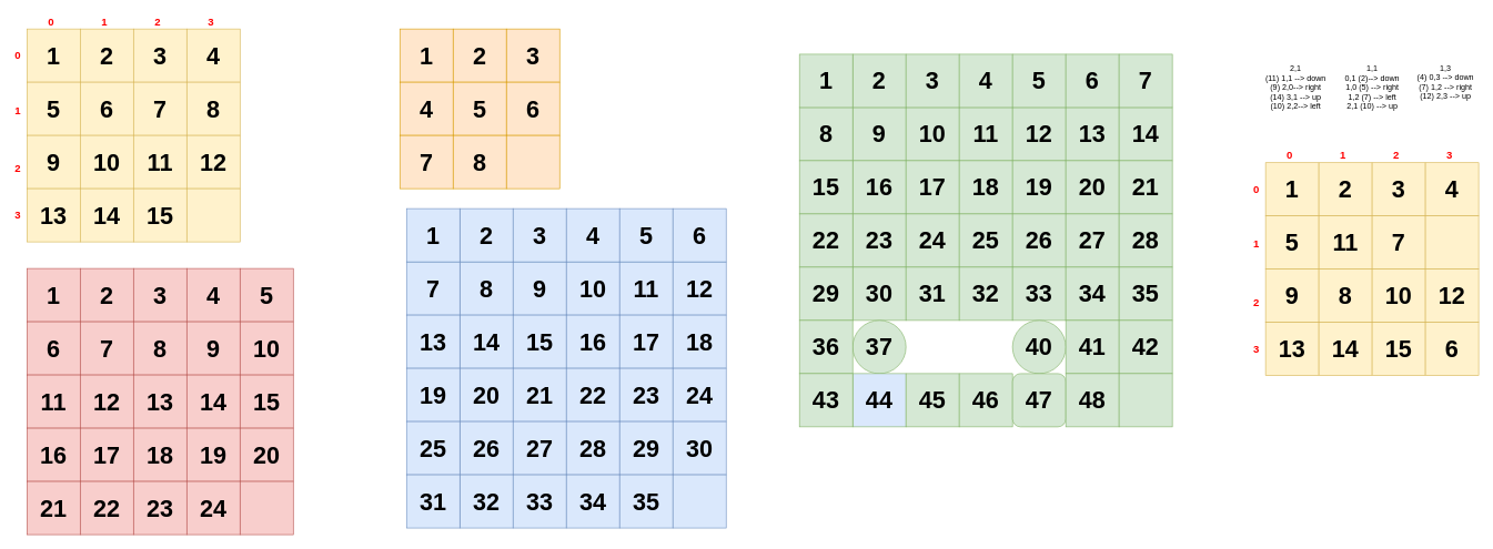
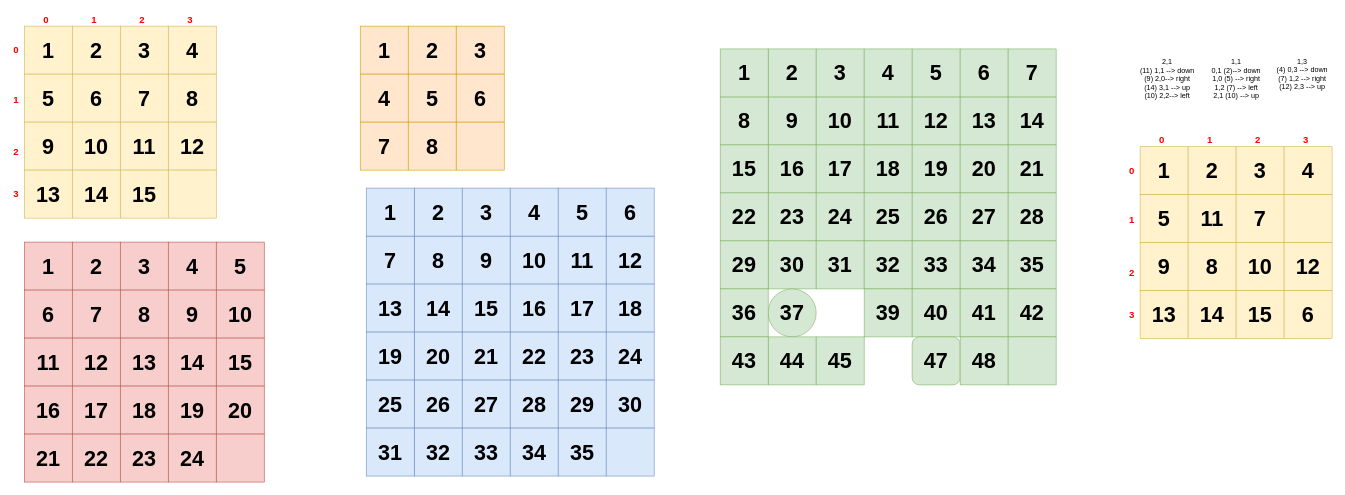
+ <mxCell id="125" value="39" style="whiteSpace=wrap;html=1;aspect=fixed;fillColor=#d5e8d4;strokeColor=#82b366;fontStyle=1;fontSize=36;" parent="92" vertex="1"><mxGeometry x="240" y="400" width="80" height="80" as="geometry" /></mxCell>
- <mxCell id="126" value="40" style="ellipse;whiteSpace=wrap;html=1;aspect=fixed;fillColor=#d5e8d4;strokeColor=#82b366;fontStyle=1;fontSize=36;" parent="92" vertex="1"><mxGeometry x="320" y="400" width="80" height="80" as="geometry" /></mxCell>
+ <mxCell id="126" value="40" style="whiteSpace=wrap;html=1;aspect=fixed;fillColor=#d5e8d4;strokeColor=#82b366;fontStyle=1;fontSize=36;" parent="92" vertex="1"><mxGeometry x="320" y="400" width="80" height="80" as="geometry" /></mxCell>
- <mxCell id="134" value="44" style="whiteSpace=wrap;html=1;aspect=fixed;fillColor=#dae8fc;strokeColor=#82b366;fontStyle=1;fontSize=36;" parent="92" vertex="1"><mxGeometry x="80" y="480" width="80" height="80" as="geometry" /></mxCell>
+ <mxCell id="134" value="44" style="whiteSpace=wrap;html=1;aspect=fixed;fillColor=#d5e8d4;strokeColor=#82b366;fontStyle=1;fontSize=36;" parent="92" vertex="1"><mxGeometry x="80" y="480" width="80" height="80" as="geometry" /></mxCell>
- <mxCell id="136" value="46" style="whiteSpace=wrap;html=1;aspect=fixed;fillColor=#d5e8d4;strokeColor=#82b366;fontStyle=1;fontSize=36;" parent="92" vertex="1"><mxGeometry x="240" y="480" width="80" height="80" as="geometry" /></mxCell>
